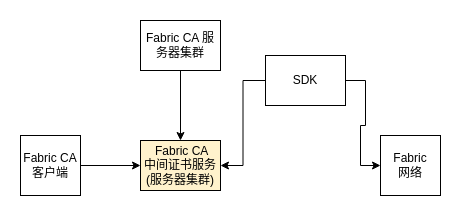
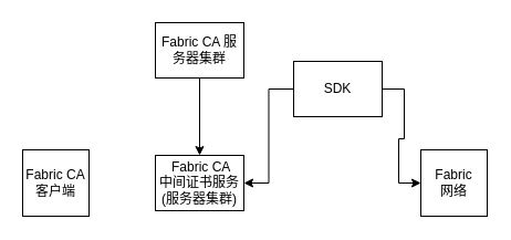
- <mxCell id="4" style="edgeStyle=orthogonalEdgeStyle;rounded=0;orthogonalLoop=1;jettySize=auto;html=1;exitX=1;exitY=0.5;exitDx=0;exitDy=0;entryX=0;entryY=0.5;entryDx=0;entryDy=0;" parent="1" source="5" target="3" edge="1"><mxGeometry relative="1" as="geometry" /></mxCell>
- <mxCell id="3" value="&lt;span&gt;&amp;nbsp;Fabric CA &lt;br&gt;中间证书服务&lt;br&gt;(服务器集群)&lt;br&gt;&lt;/span&gt;" style="rounded=0;whiteSpace=wrap;html=1;fillColor=#fff2cc;" parent="1" vertex="1"><mxGeometry x="140" y="140" width="80" height="50" as="geometry" /></mxCell>
+ <mxCell id="3" value="&lt;span&gt;&amp;nbsp;Fabric CA &lt;br&gt;中间证书服务&lt;br&gt;(服务器集群)&lt;br&gt;&lt;/span&gt;" style="rounded=0;whiteSpace=wrap;html=1;" parent="1" vertex="1"><mxGeometry x="140" y="140" width="80" height="50" as="geometry" /></mxCell>
